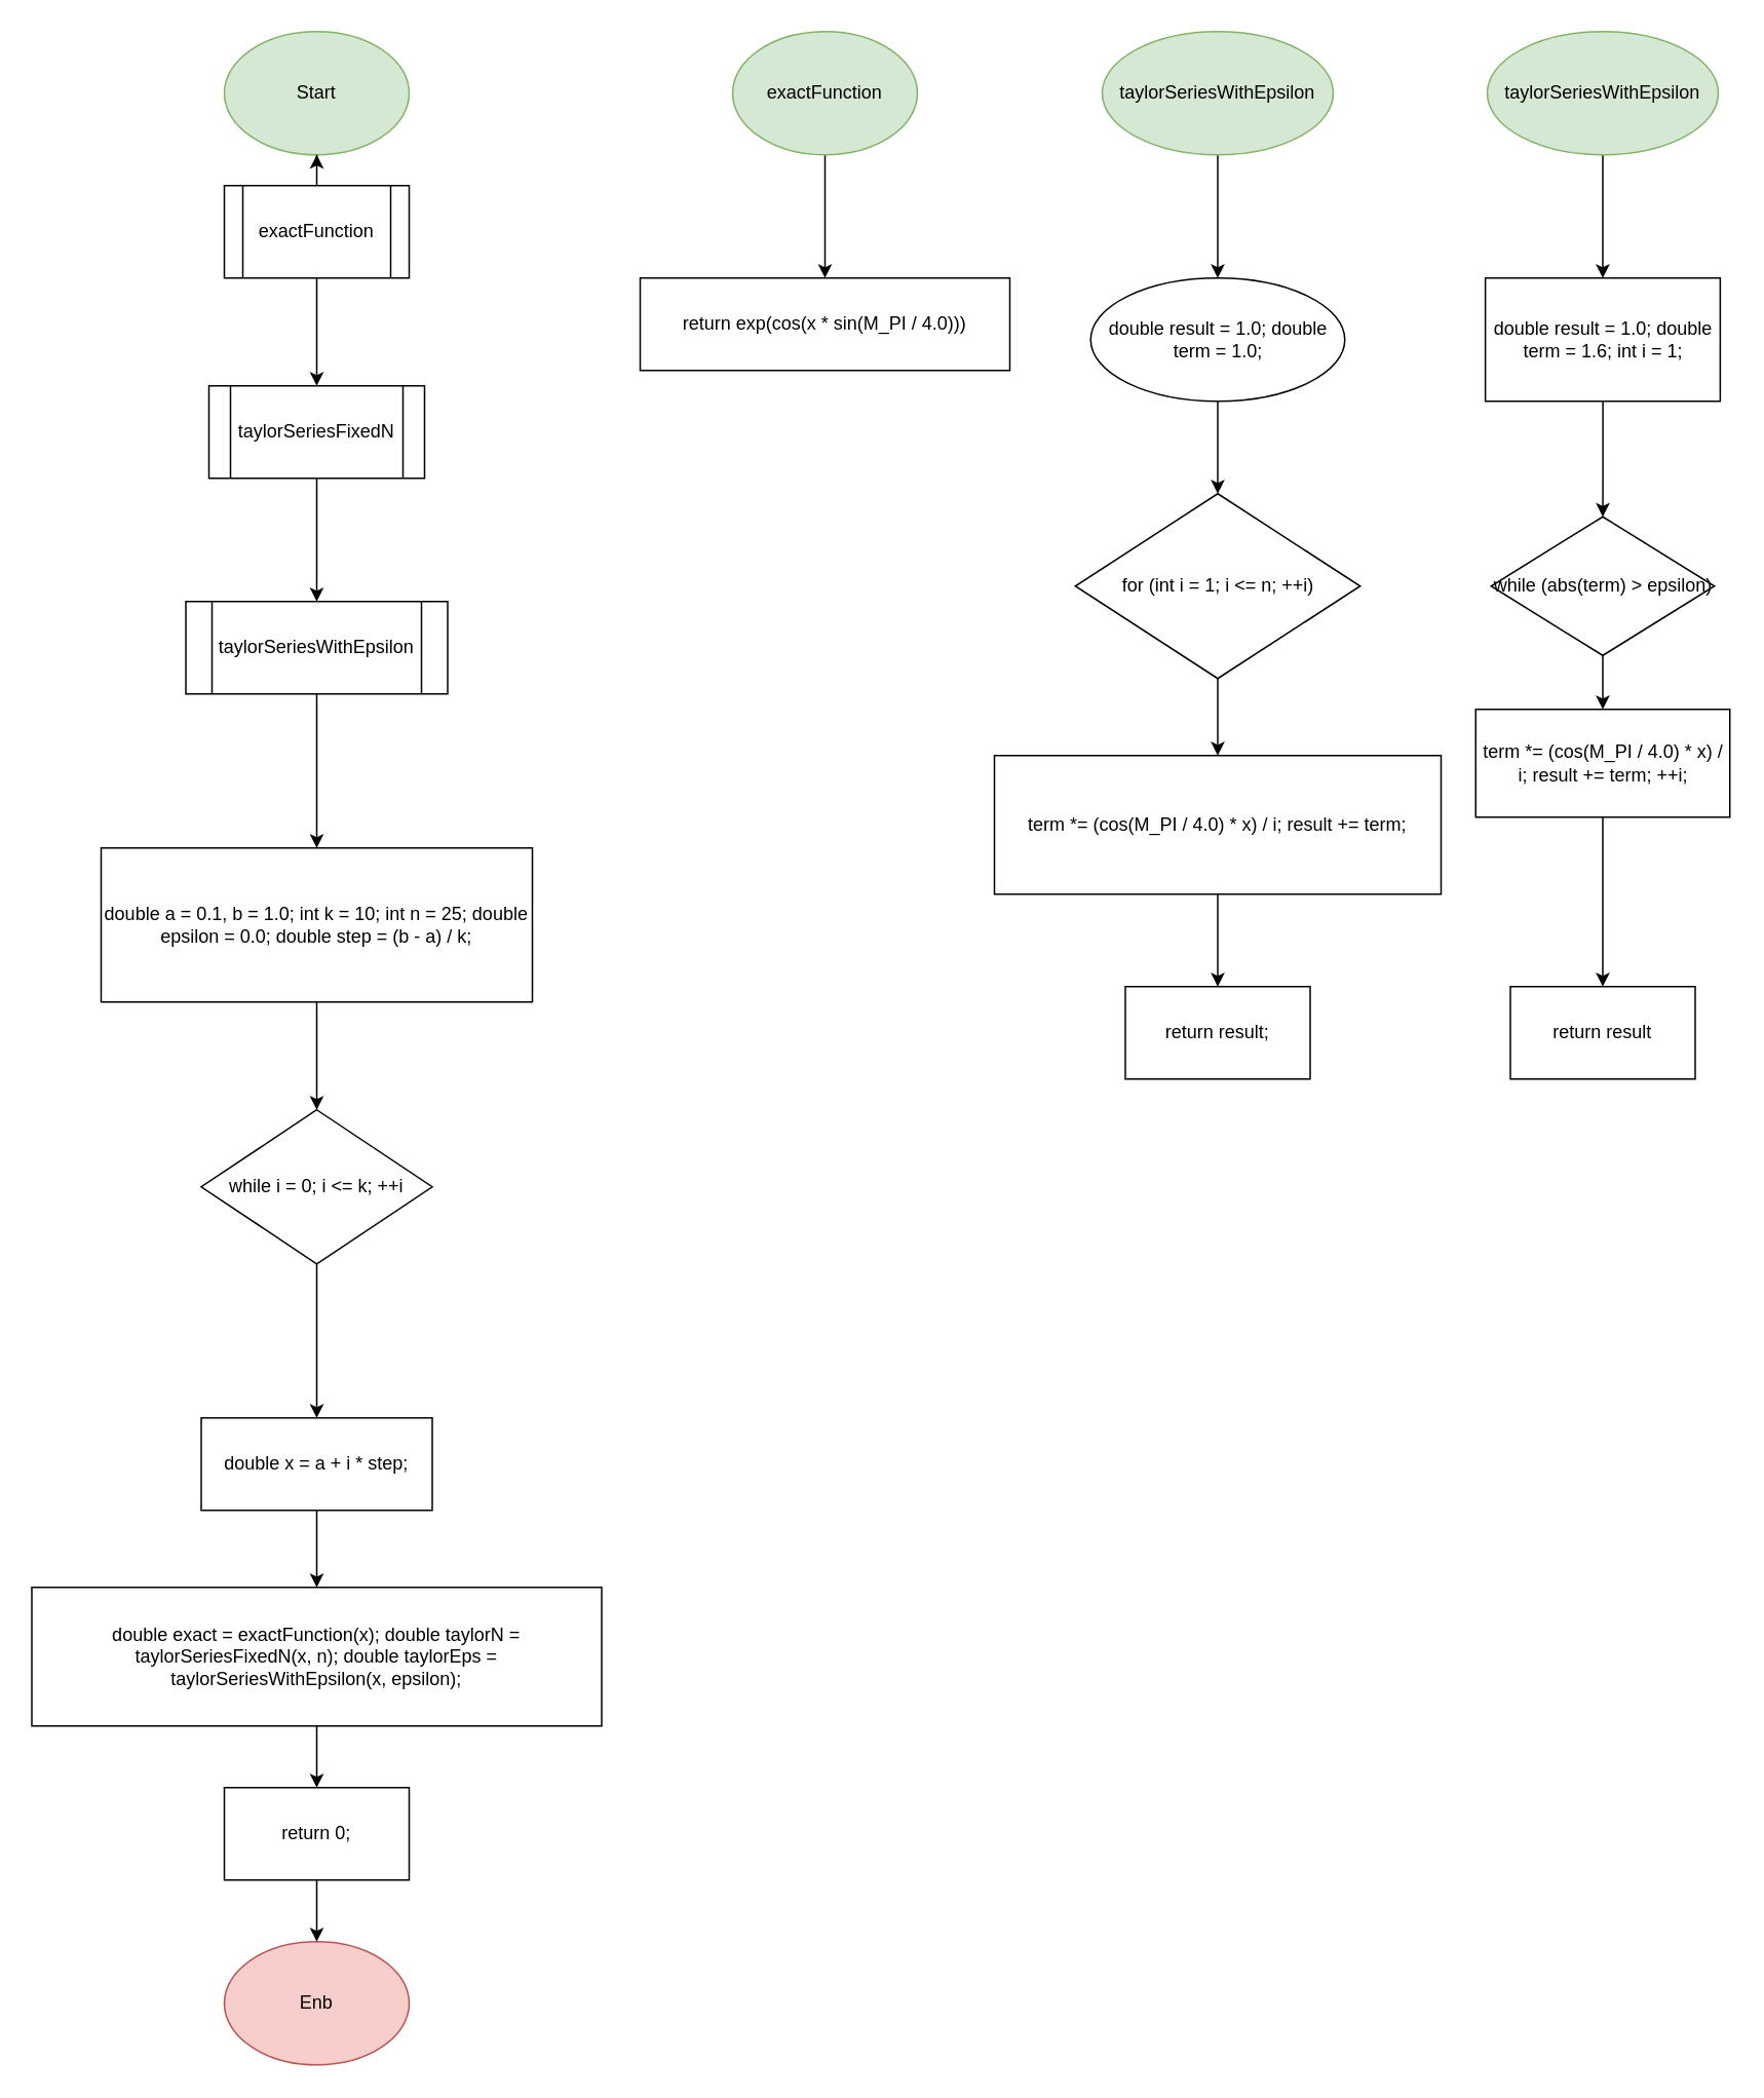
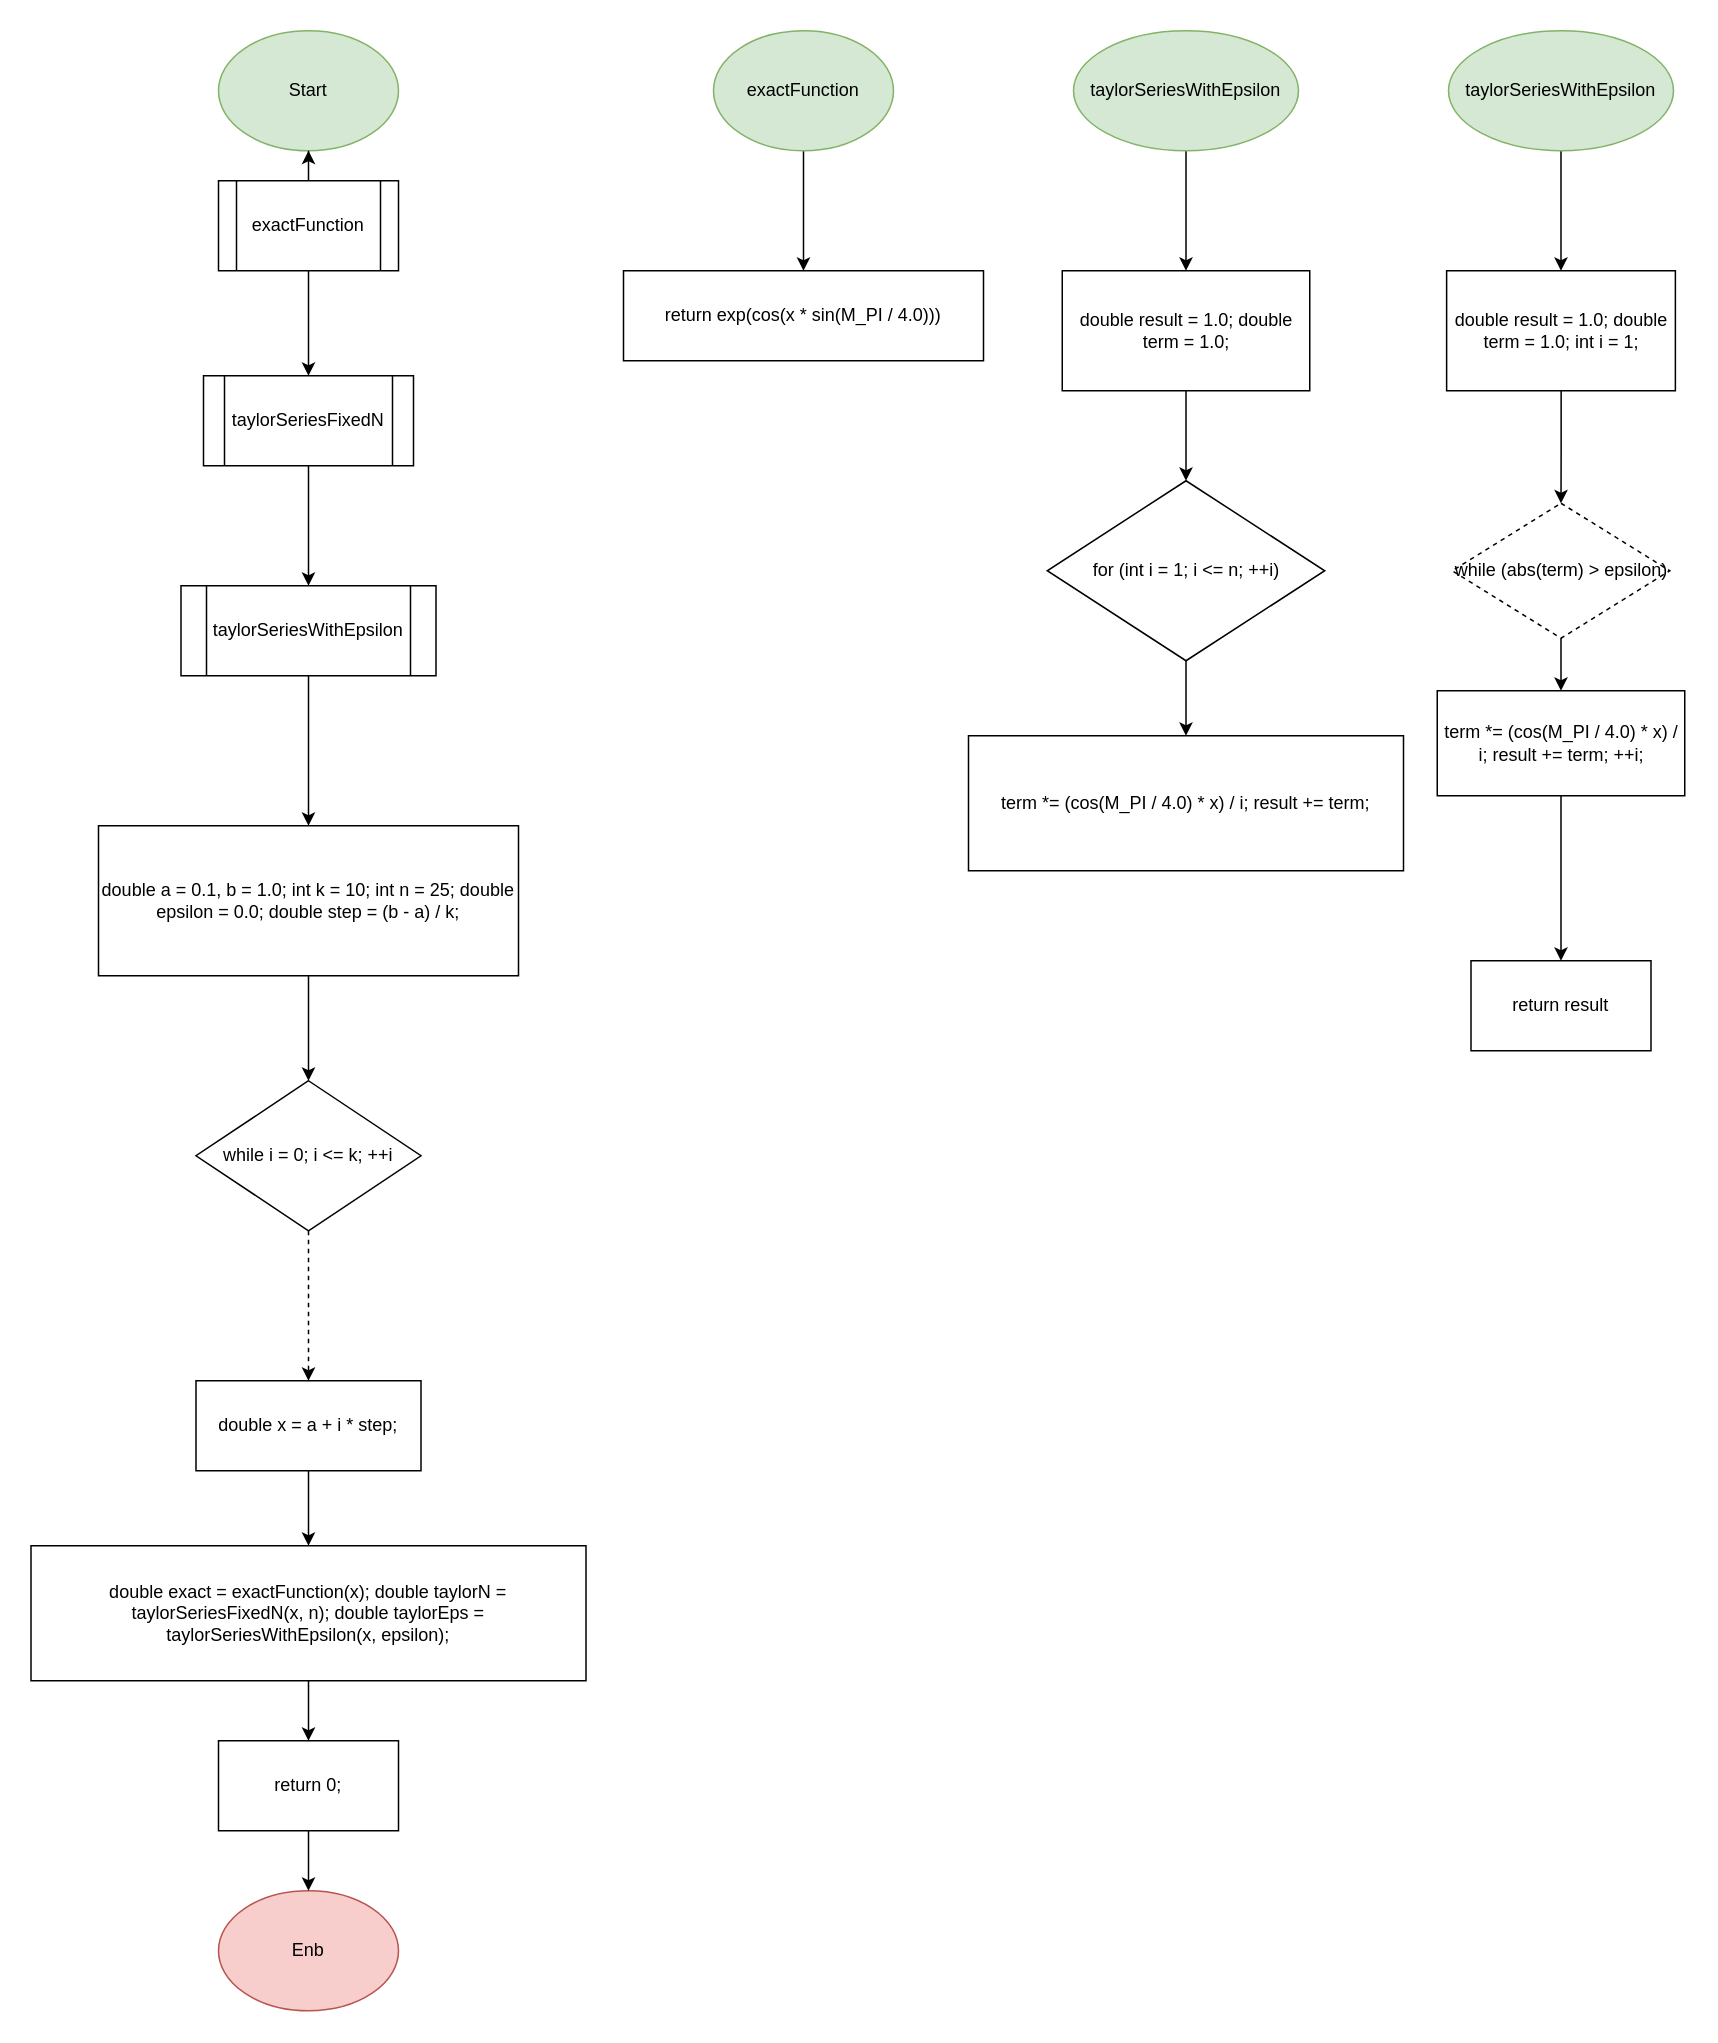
- <mxCell id="25" value="double result = 1.0; double term = 1.0;" style="ellipse;whiteSpace=wrap;html=1;" vertex="1" parent="1"><mxGeometry x="707.5" y="180" width="165" height="80" as="geometry" /></mxCell>
+ <mxCell id="25" value="double result = 1.0; double term = 1.0;" style="rounded=0;whiteSpace=wrap;html=1;" vertex="1" parent="1"><mxGeometry x="707.5" y="180" width="165" height="80" as="geometry" /></mxCell>
- <mxCell id="34" value="double result = 1.0; double term = 1.6; int i = 1;" style="rounded=0;whiteSpace=wrap;html=1;" vertex="1" parent="1"><mxGeometry x="963.75" y="180" width="152.5" height="80" as="geometry" /></mxCell>
+ <mxCell id="34" value="double result = 1.0; double term = 1.0; int i = 1;" style="rounded=0;whiteSpace=wrap;html=1;" vertex="1" parent="1"><mxGeometry x="963.75" y="180" width="152.5" height="80" as="geometry" /></mxCell>
- <mxCell id="36" value="while (abs(term) &gt; epsilon)" style="rhombus;whiteSpace=wrap;html=1;rounded=0;" vertex="1" parent="1"><mxGeometry x="967.5" y="335" width="145" height="90" as="geometry" /></mxCell>
+ <mxCell id="36" value="while (abs(term) &gt; epsilon)" style="rhombus;whiteSpace=wrap;html=1;rounded=0;dashed=1;" vertex="1" parent="1"><mxGeometry x="967.5" y="335" width="145" height="90" as="geometry" /></mxCell>
- <mxCell id="28" style="edgeStyle=orthogonalEdgeStyle;rounded=0;orthogonalLoop=1;jettySize=auto;html=1;" edge="1" parent="1" source="29" target="30"><mxGeometry relative="1" as="geometry"><mxPoint x="790" y="670" as="targetPoint" /></mxGeometry></mxCell>
- <mxCell id="30" value="return result;" style="rounded=0;whiteSpace=wrap;html=1;" vertex="1" parent="1"><mxGeometry x="730" y="640" width="120" height="60" as="geometry" /></mxCell>
- <mxCell id="5" value="" style="edgeStyle=orthogonalEdgeStyle;rounded=0;orthogonalLoop=1;jettySize=auto;html=1;" edge="1" parent="1" source="6" target="8"><mxGeometry relative="1" as="geometry" /></mxCell>
+ <mxCell id="5" value="" style="edgeStyle=orthogonalEdgeStyle;rounded=0;orthogonalLoop=1;jettySize=auto;html=1;dashed=1;" edge="1" parent="1" source="6" target="8"><mxGeometry relative="1" as="geometry" /></mxCell>
